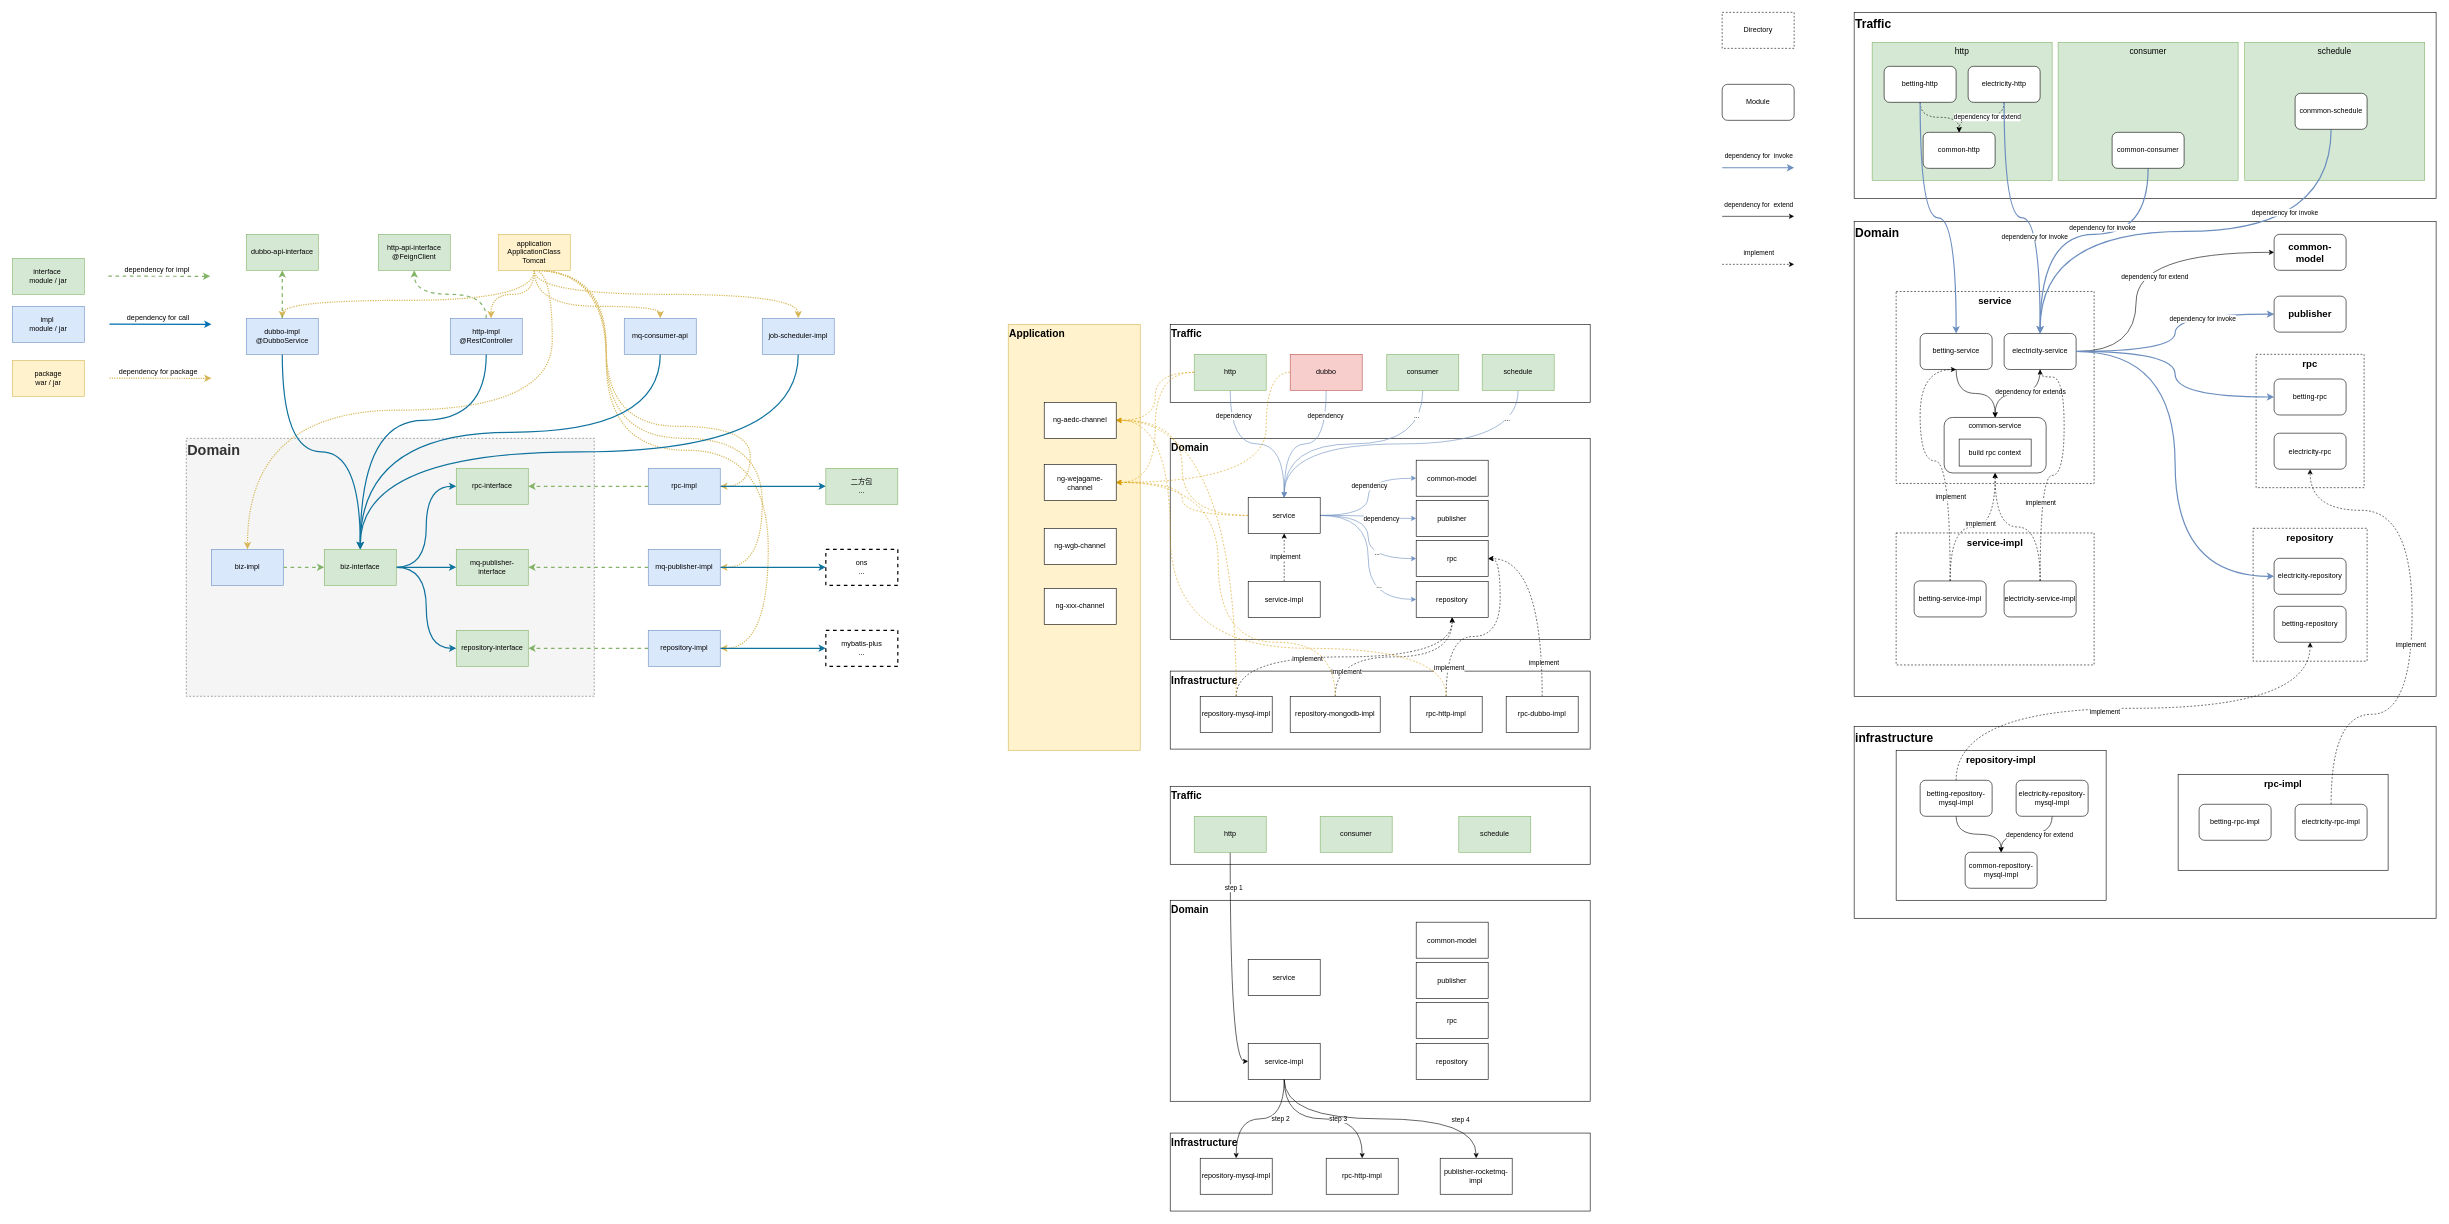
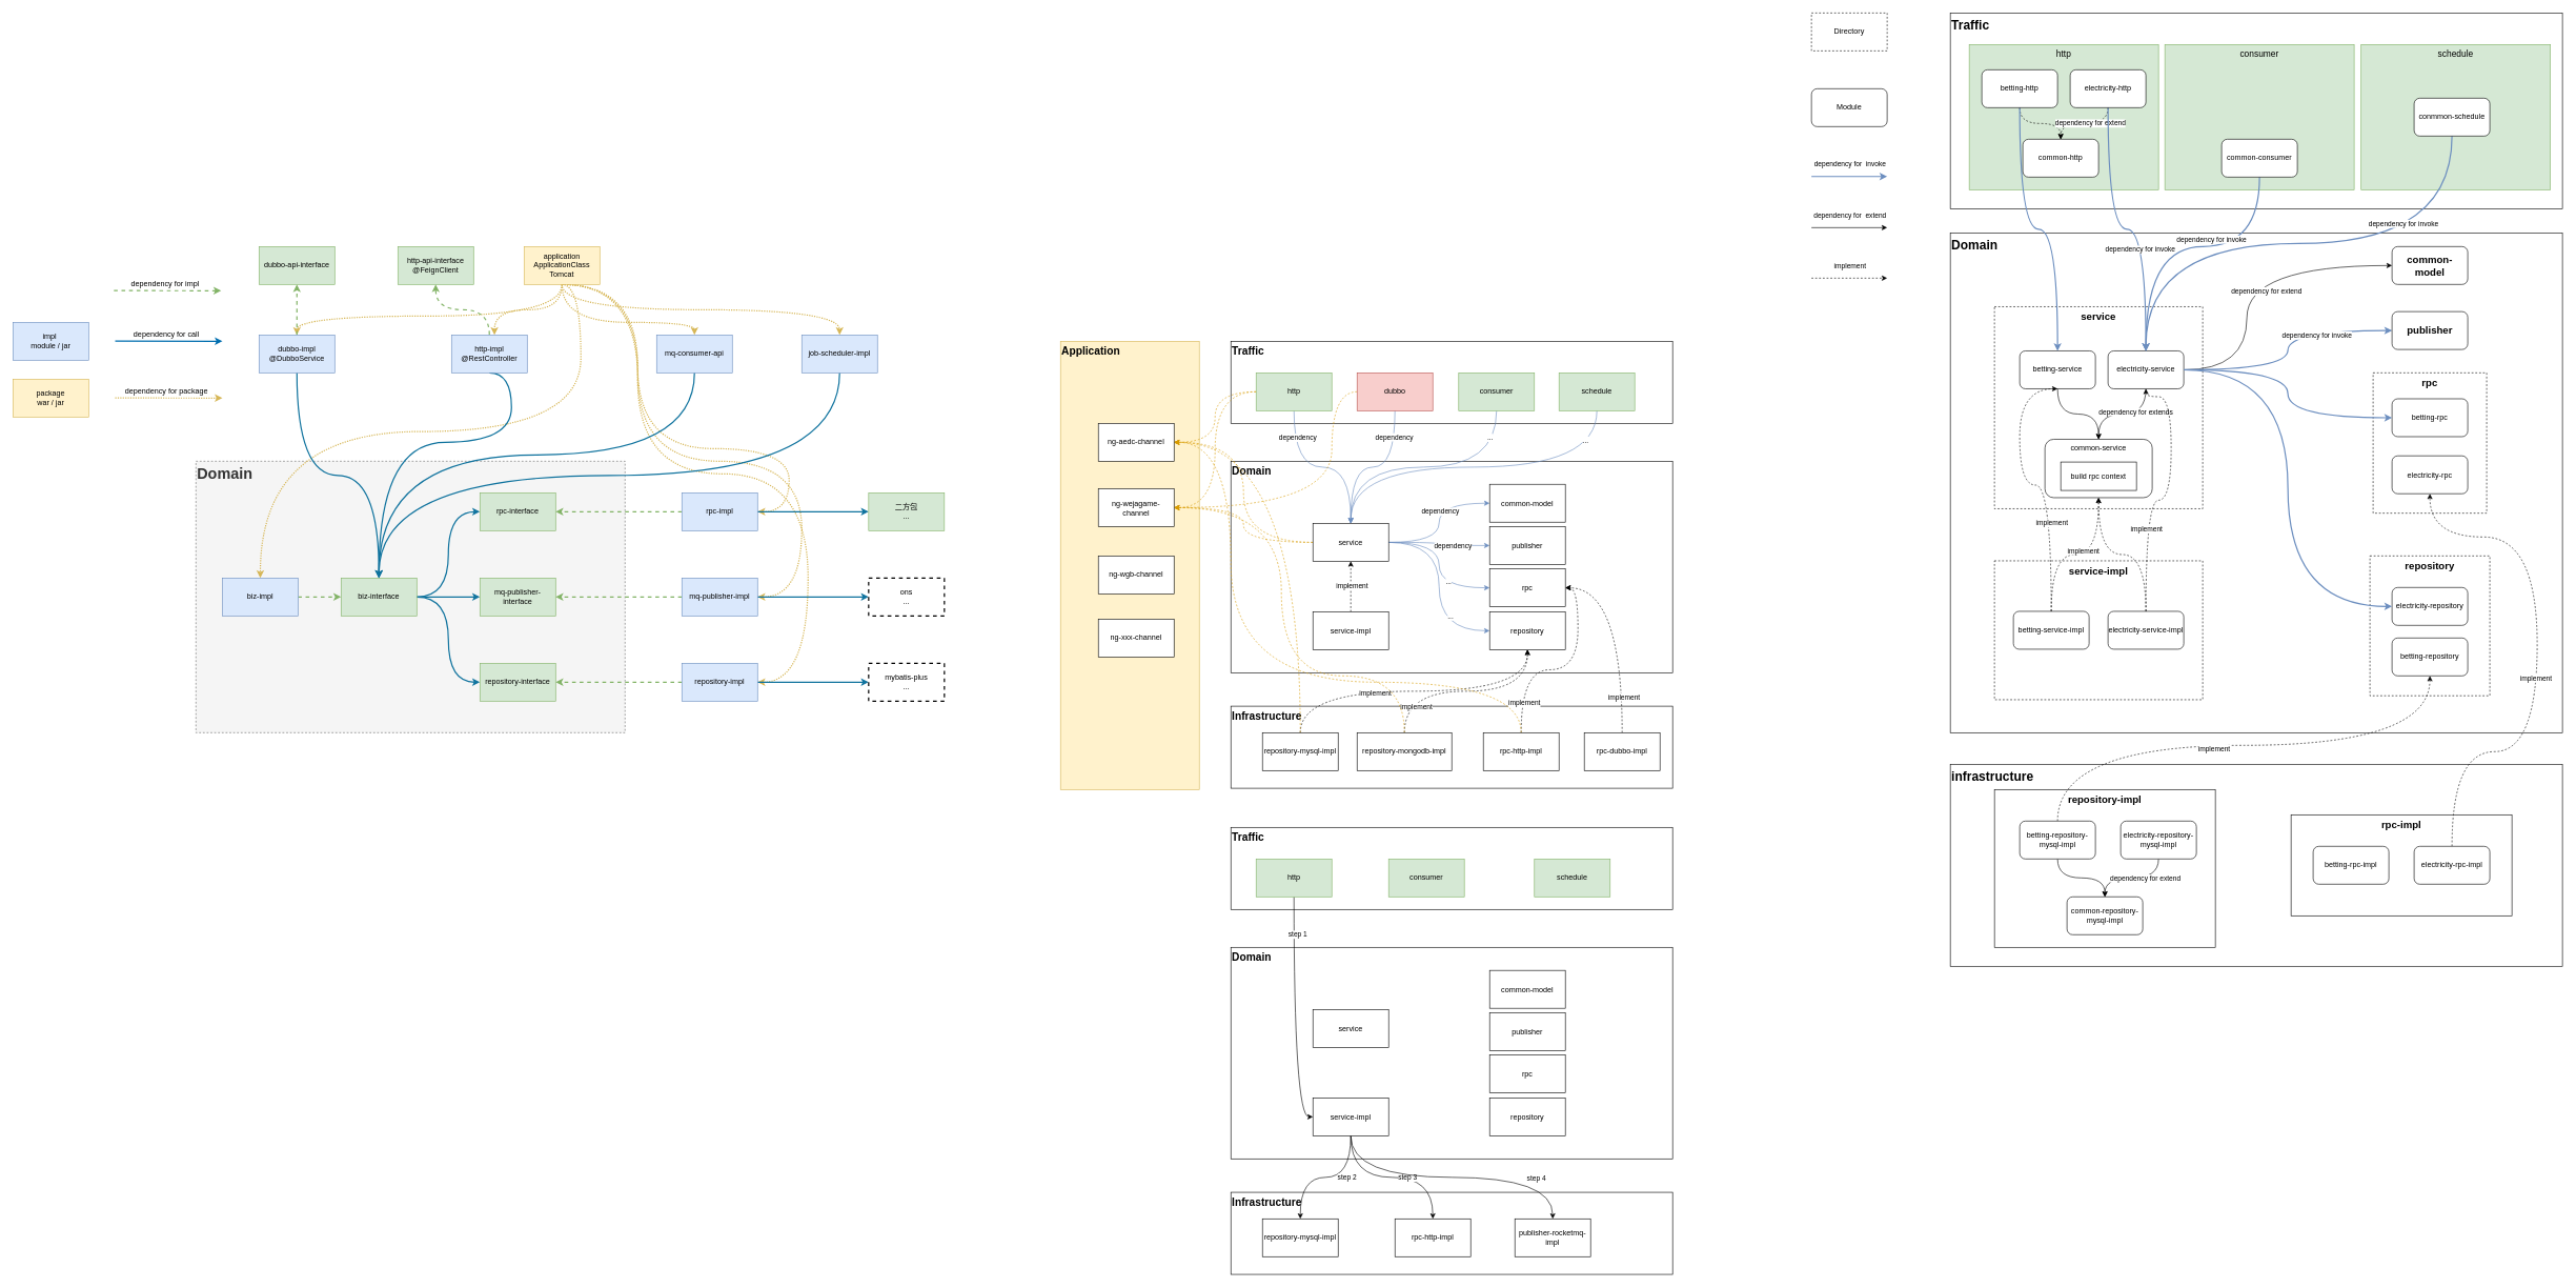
- <mxCell id="47" value="interface&amp;nbsp;&lt;br&gt;module / jar" style="rounded=0;whiteSpace=wrap;html=1;fontSize=12;fillColor=#d5e8d4;strokeColor=#82b366;" parent="1" vertex="1"><mxGeometry x="20" y="430" width="120" height="60" as="geometry" /></mxCell>
- <mxCell id="21" value="http-impl&lt;br&gt;@RestController" style="rounded=0;whiteSpace=wrap;html=1;fillColor=#dae8fc;strokeColor=#6c8ebf;" parent="1" vertex="1"><mxGeometry x="750" y="530" width="120" height="60" as="geometry" /></mxCell>
+ <mxCell id="21" value="http-impl&lt;br&gt;@RestController" style="rounded=0;whiteSpace=wrap;html=1;fillColor=#dae8fc;strokeColor=#6c8ebf;" parent="1" vertex="1"><mxGeometry x="715" y="530" width="120" height="60" as="geometry" /></mxCell>
